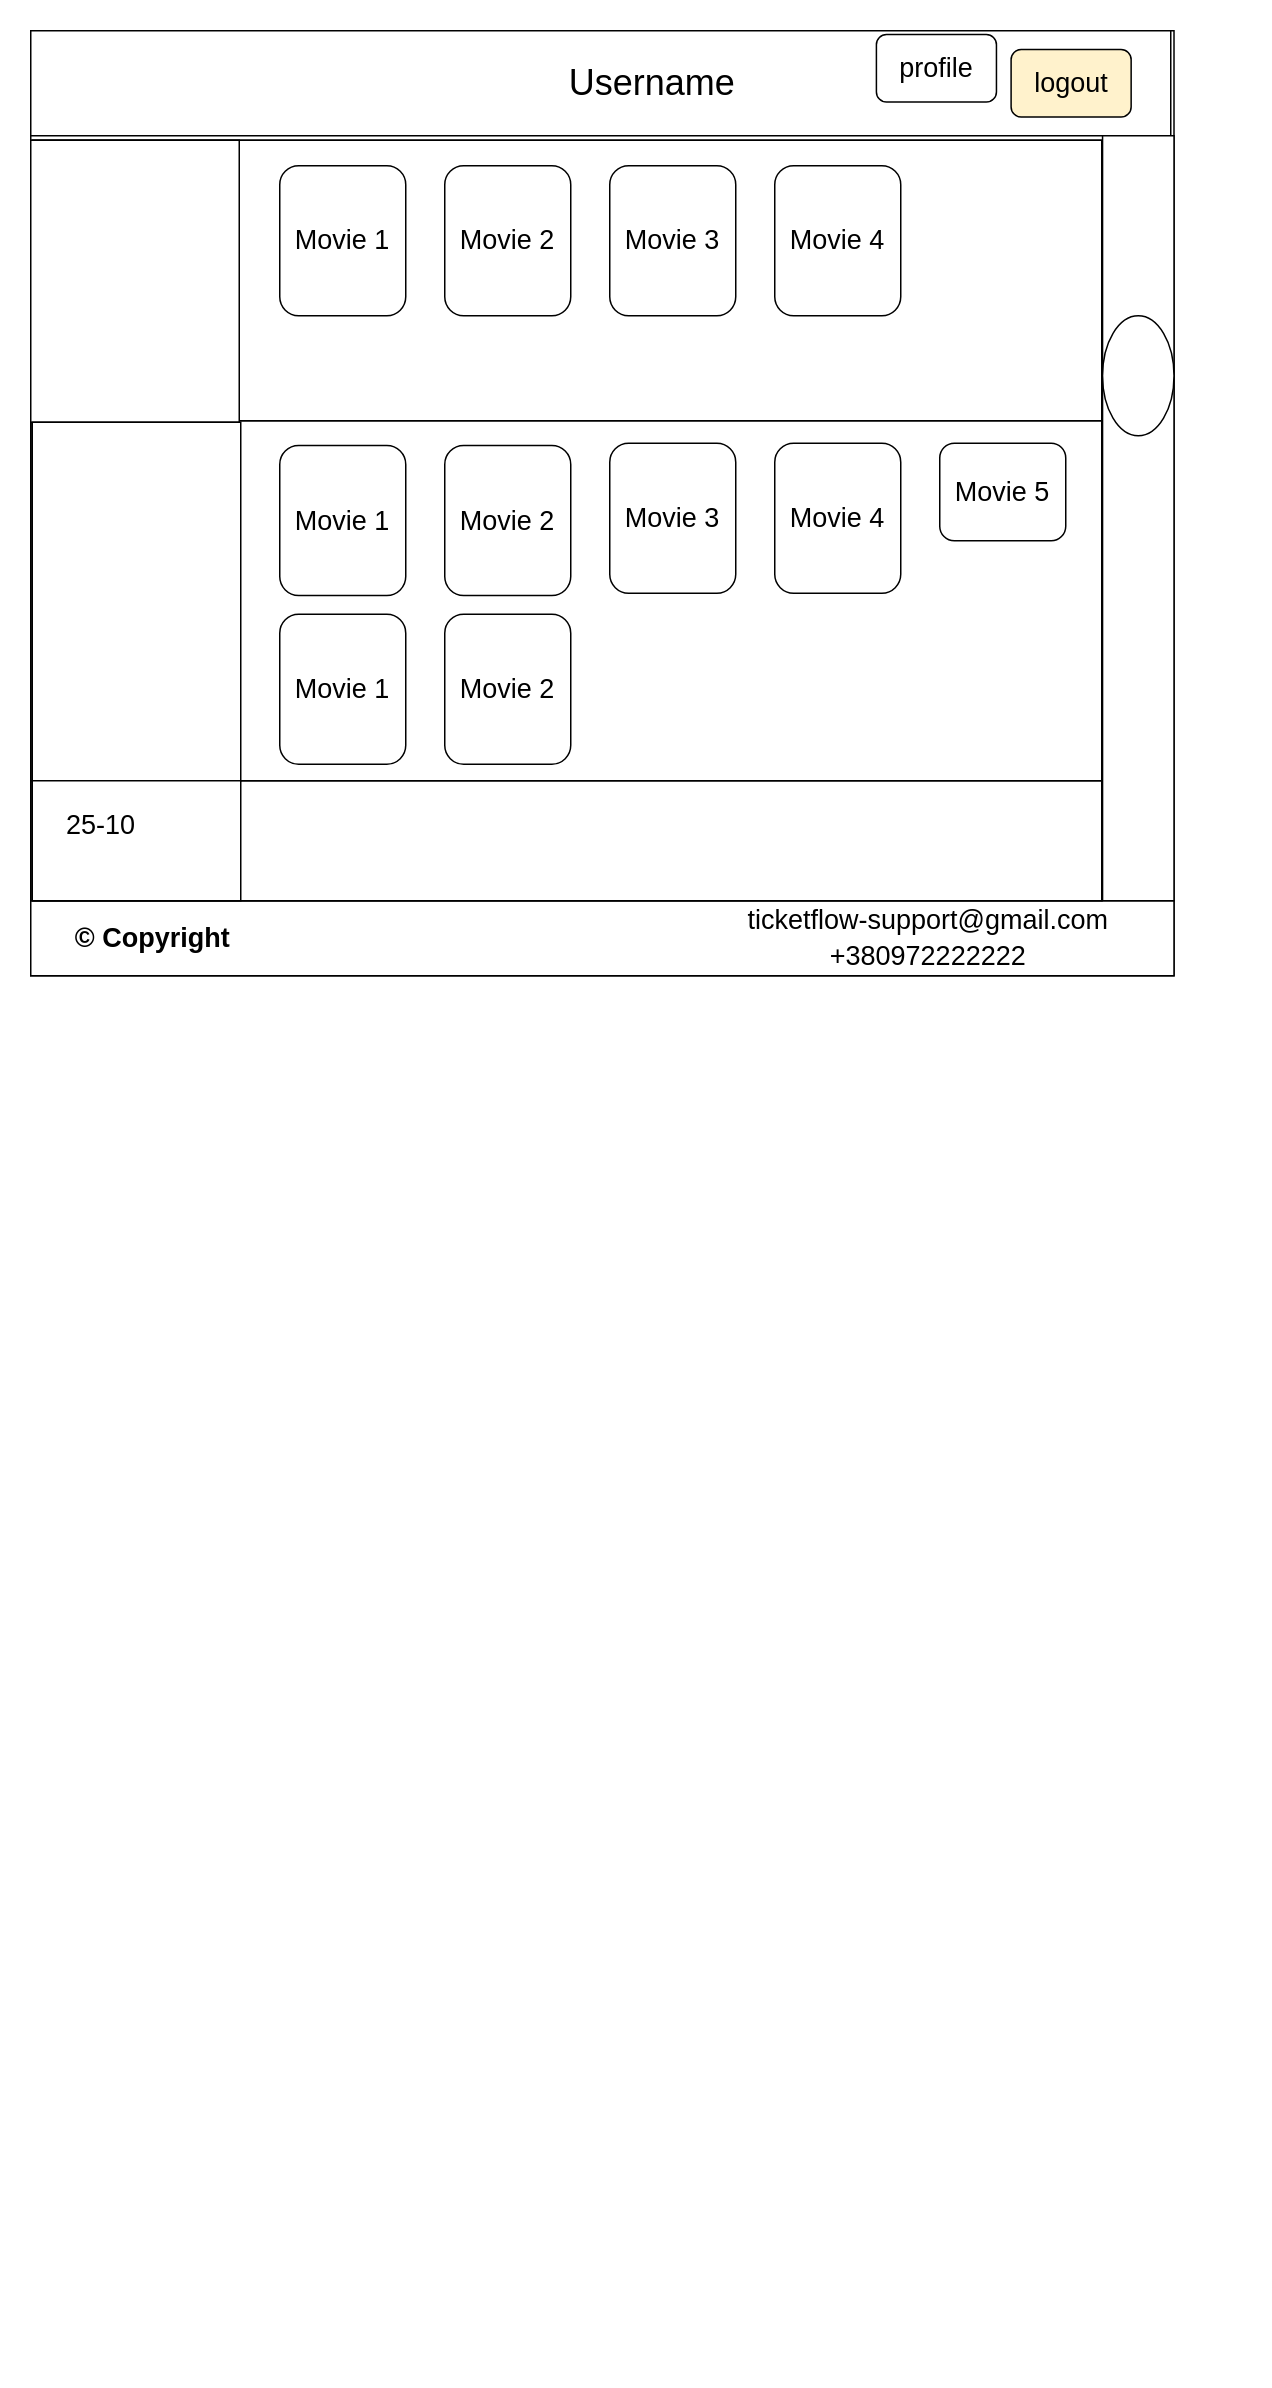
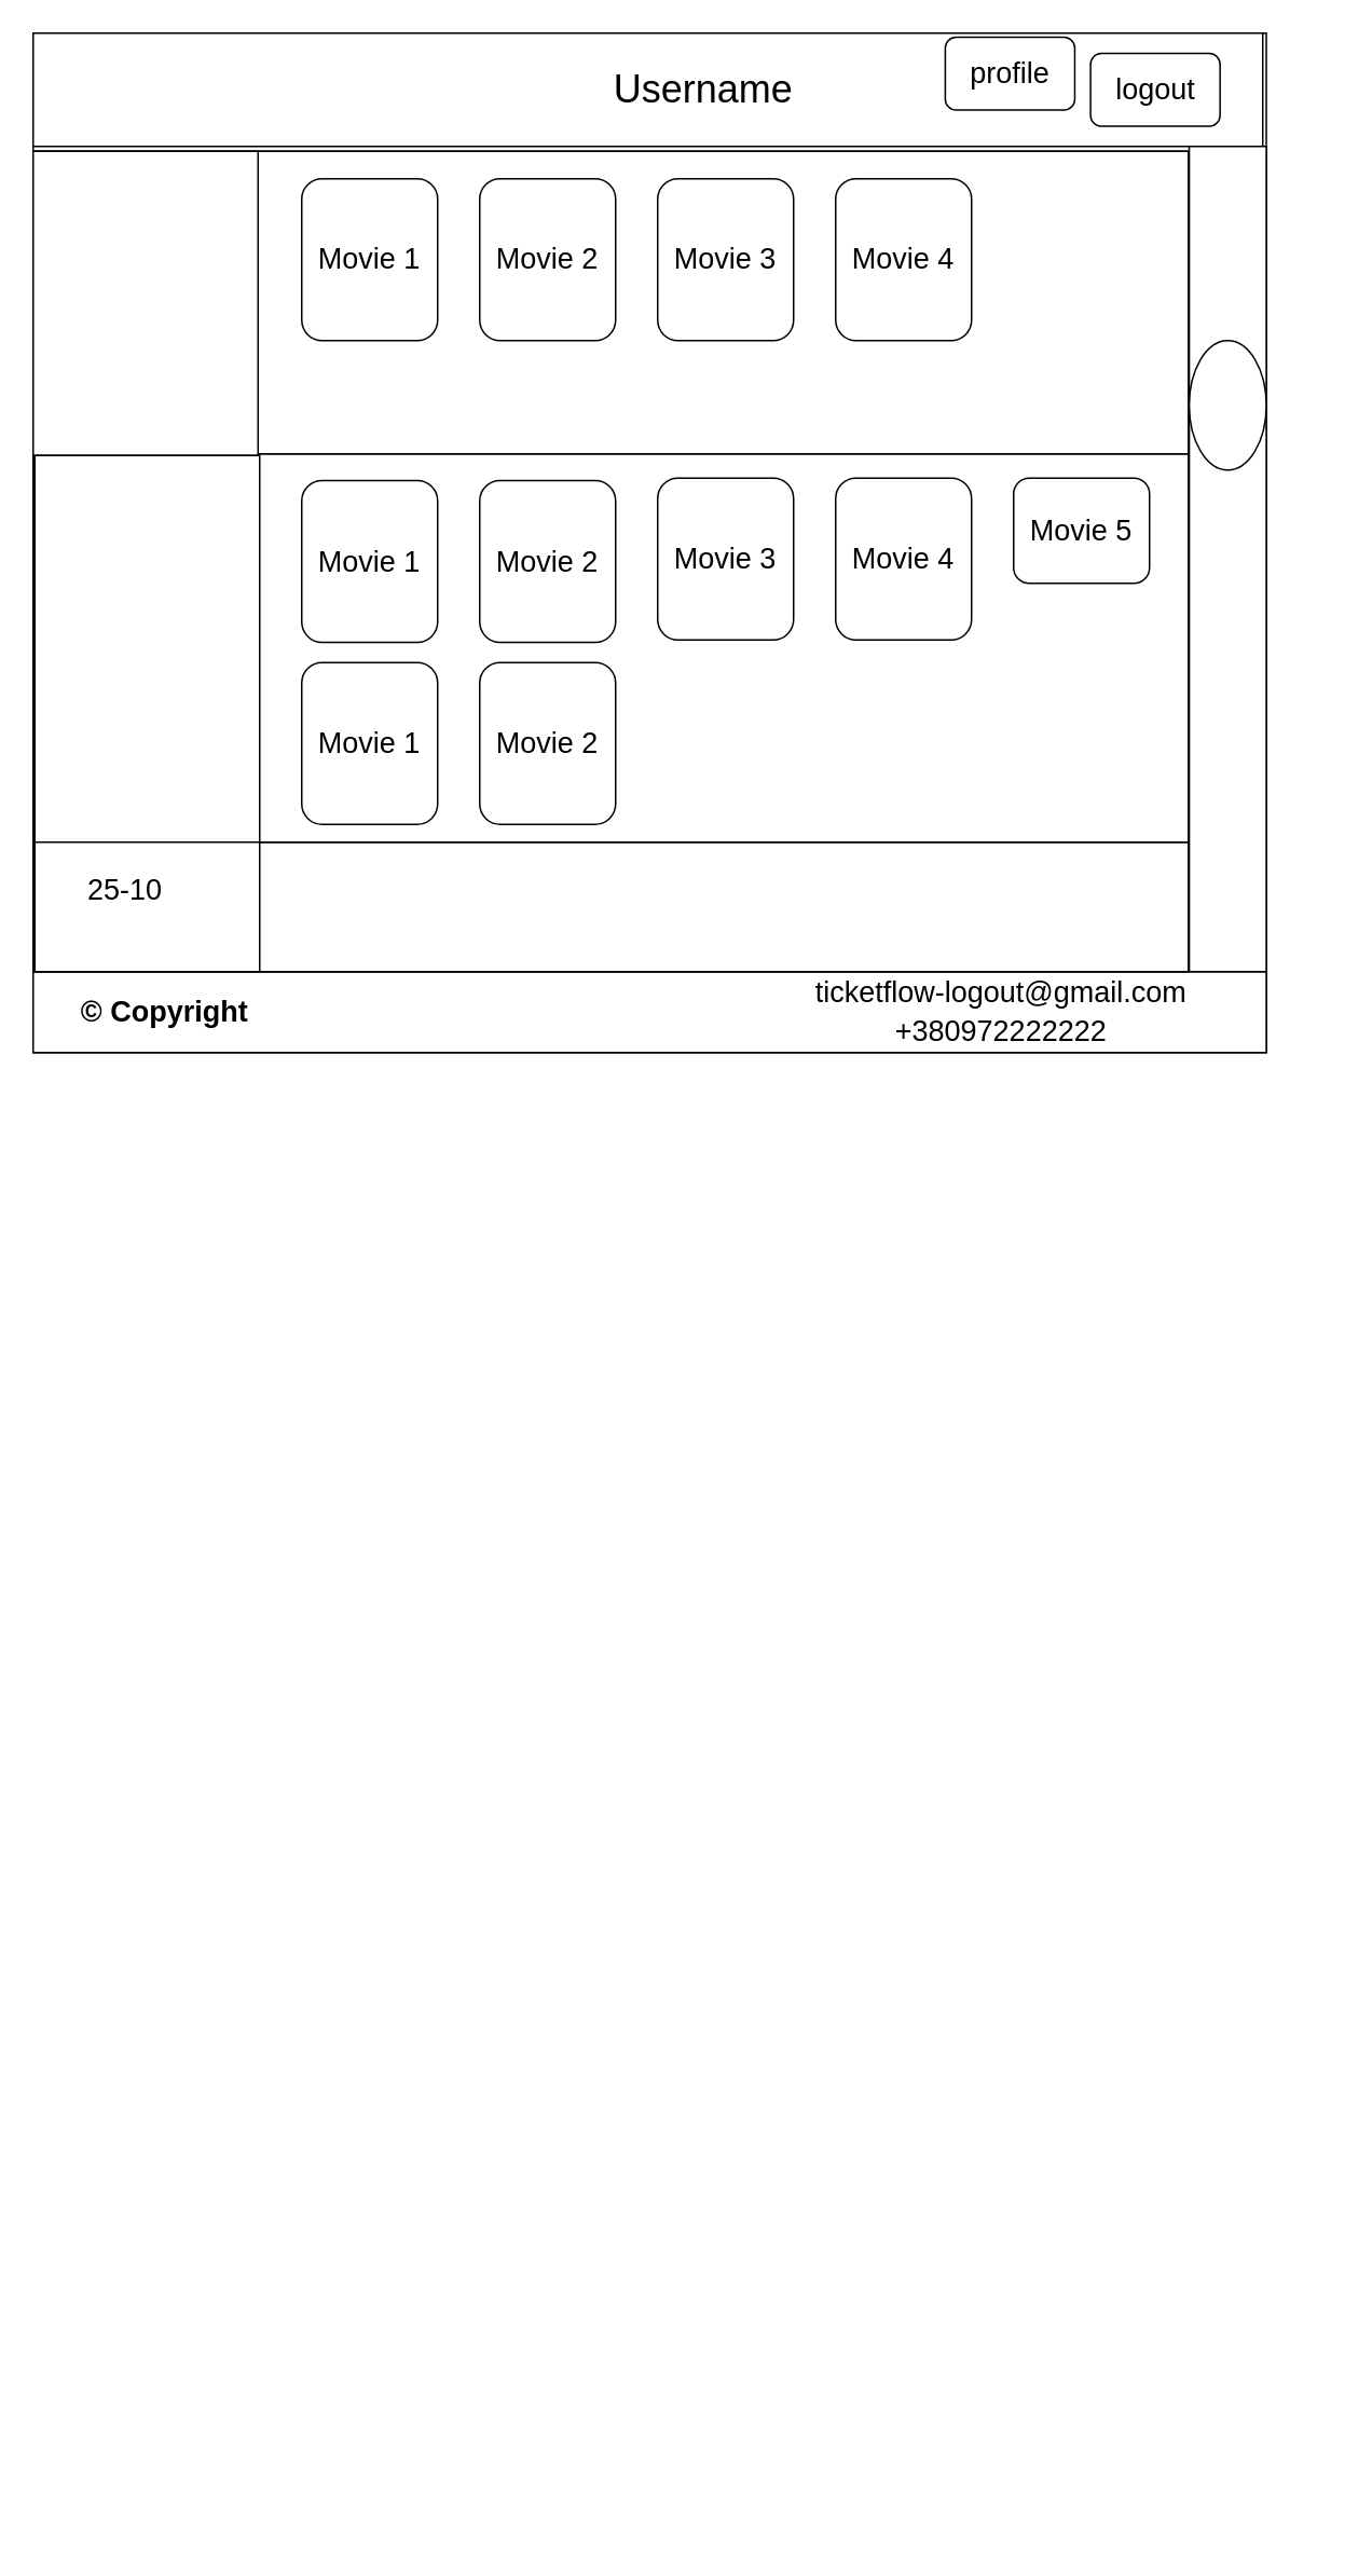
- <mxCell id="6" value="&lt;font style=&quot;font-size: 18px&quot;&gt;logout&lt;/font&gt;" style="rounded=1;whiteSpace=wrap;html=1;fillColor=#fff2cc;" vertex="1" parent="2"><mxGeometry x="653.565" y="12.5" width="80.028" height="45" as="geometry" /></mxCell>
+ <mxCell id="6" value="&lt;font style=&quot;font-size: 18px&quot;&gt;logout&lt;/font&gt;" style="rounded=1;whiteSpace=wrap;html=1;" vertex="1" parent="2"><mxGeometry x="653.565" y="12.5" width="80.028" height="45" as="geometry" /></mxCell>
- <mxCell id="26" value="&lt;font style=&quot;font-size: 18px&quot;&gt;25-10&lt;/font&gt;" style="text;html=1;strokeColor=none;fillColor=none;align=center;verticalAlign=middle;whiteSpace=wrap;rounded=0;" vertex="1" parent="2"><mxGeometry x="15.24" y="520" width="64" height="20" as="geometry" /></mxCell>
+ <mxCell id="26" value="&lt;font style=&quot;font-size: 18px&quot;&gt;25-10&lt;/font&gt;" style="text;html=1;strokeColor=none;fillColor=none;align=center;verticalAlign=middle;whiteSpace=wrap;rounded=0;" vertex="1" parent="2"><mxGeometry x="25.24" y="520" width="64" height="20" as="geometry" /></mxCell>
- <mxCell id="38" value="&lt;span style=&quot;font-size: 18px&quot;&gt;ticketflow-support@gmail.com&lt;/span&gt;" style="text;html=1;strokeColor=none;fillColor=none;align=center;verticalAlign=middle;whiteSpace=wrap;rounded=0;" vertex="1" parent="2"><mxGeometry x="436.62" y="588" width="323.38" height="10" as="geometry" /></mxCell>
+ <mxCell id="38" value="&lt;span style=&quot;font-size: 18px&quot;&gt;ticketflow-logout@gmail.com&lt;/span&gt;" style="text;html=1;strokeColor=none;fillColor=none;align=center;verticalAlign=middle;whiteSpace=wrap;rounded=0;" vertex="1" parent="2"><mxGeometry x="436.62" y="588" width="323.38" height="10" as="geometry" /></mxCell>
